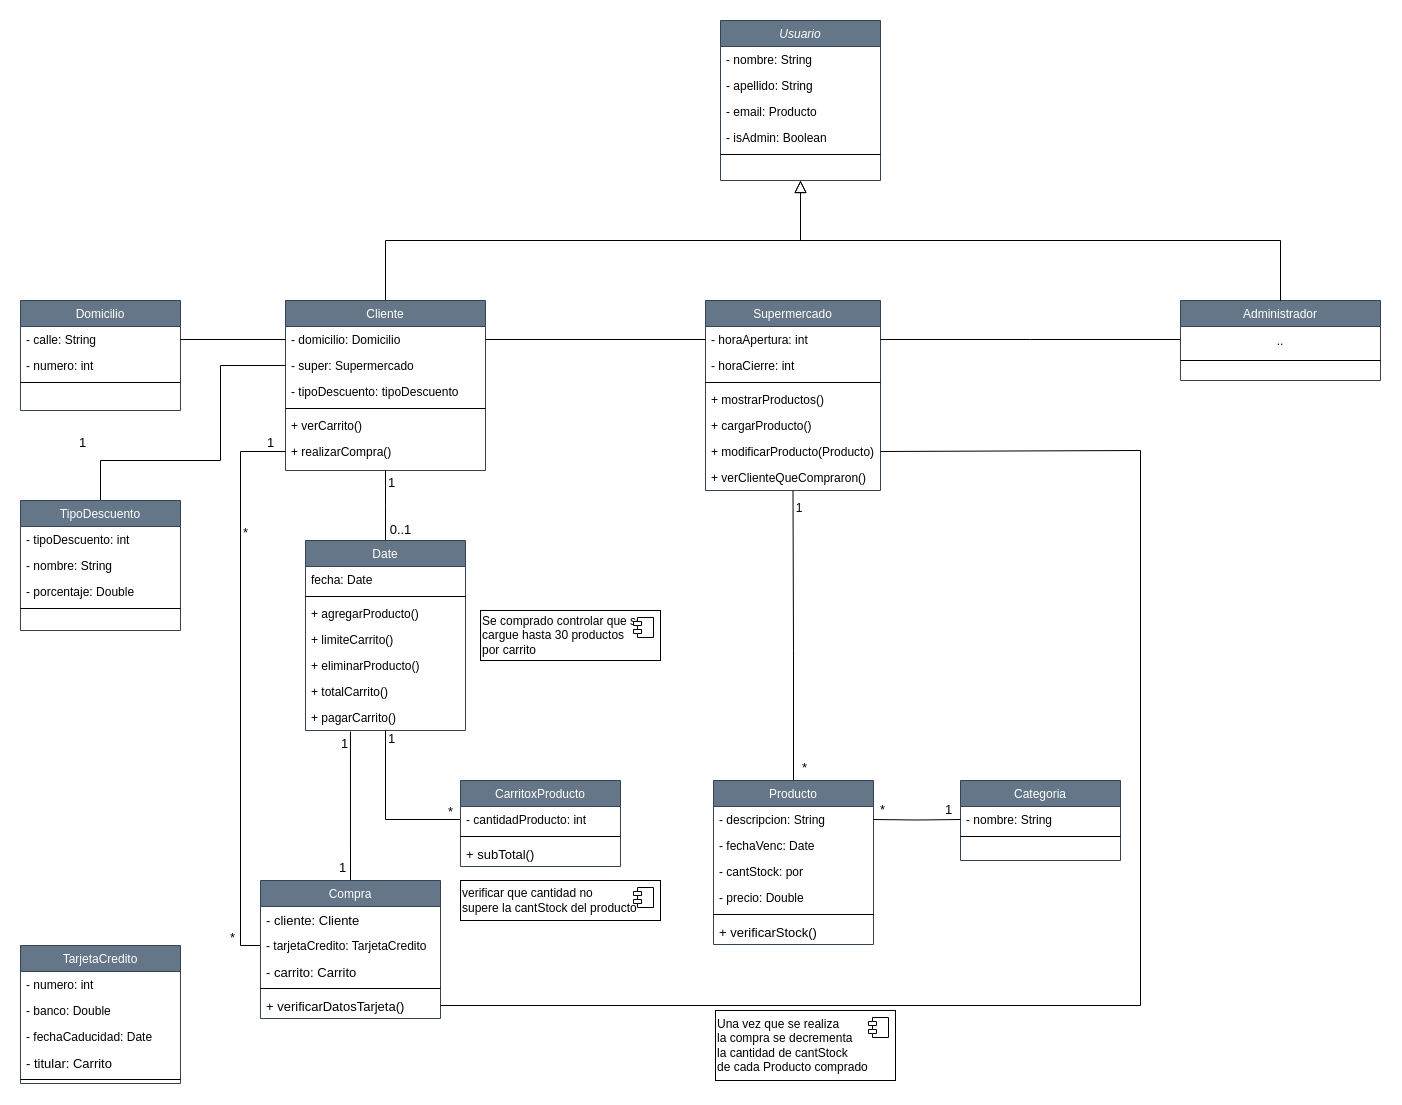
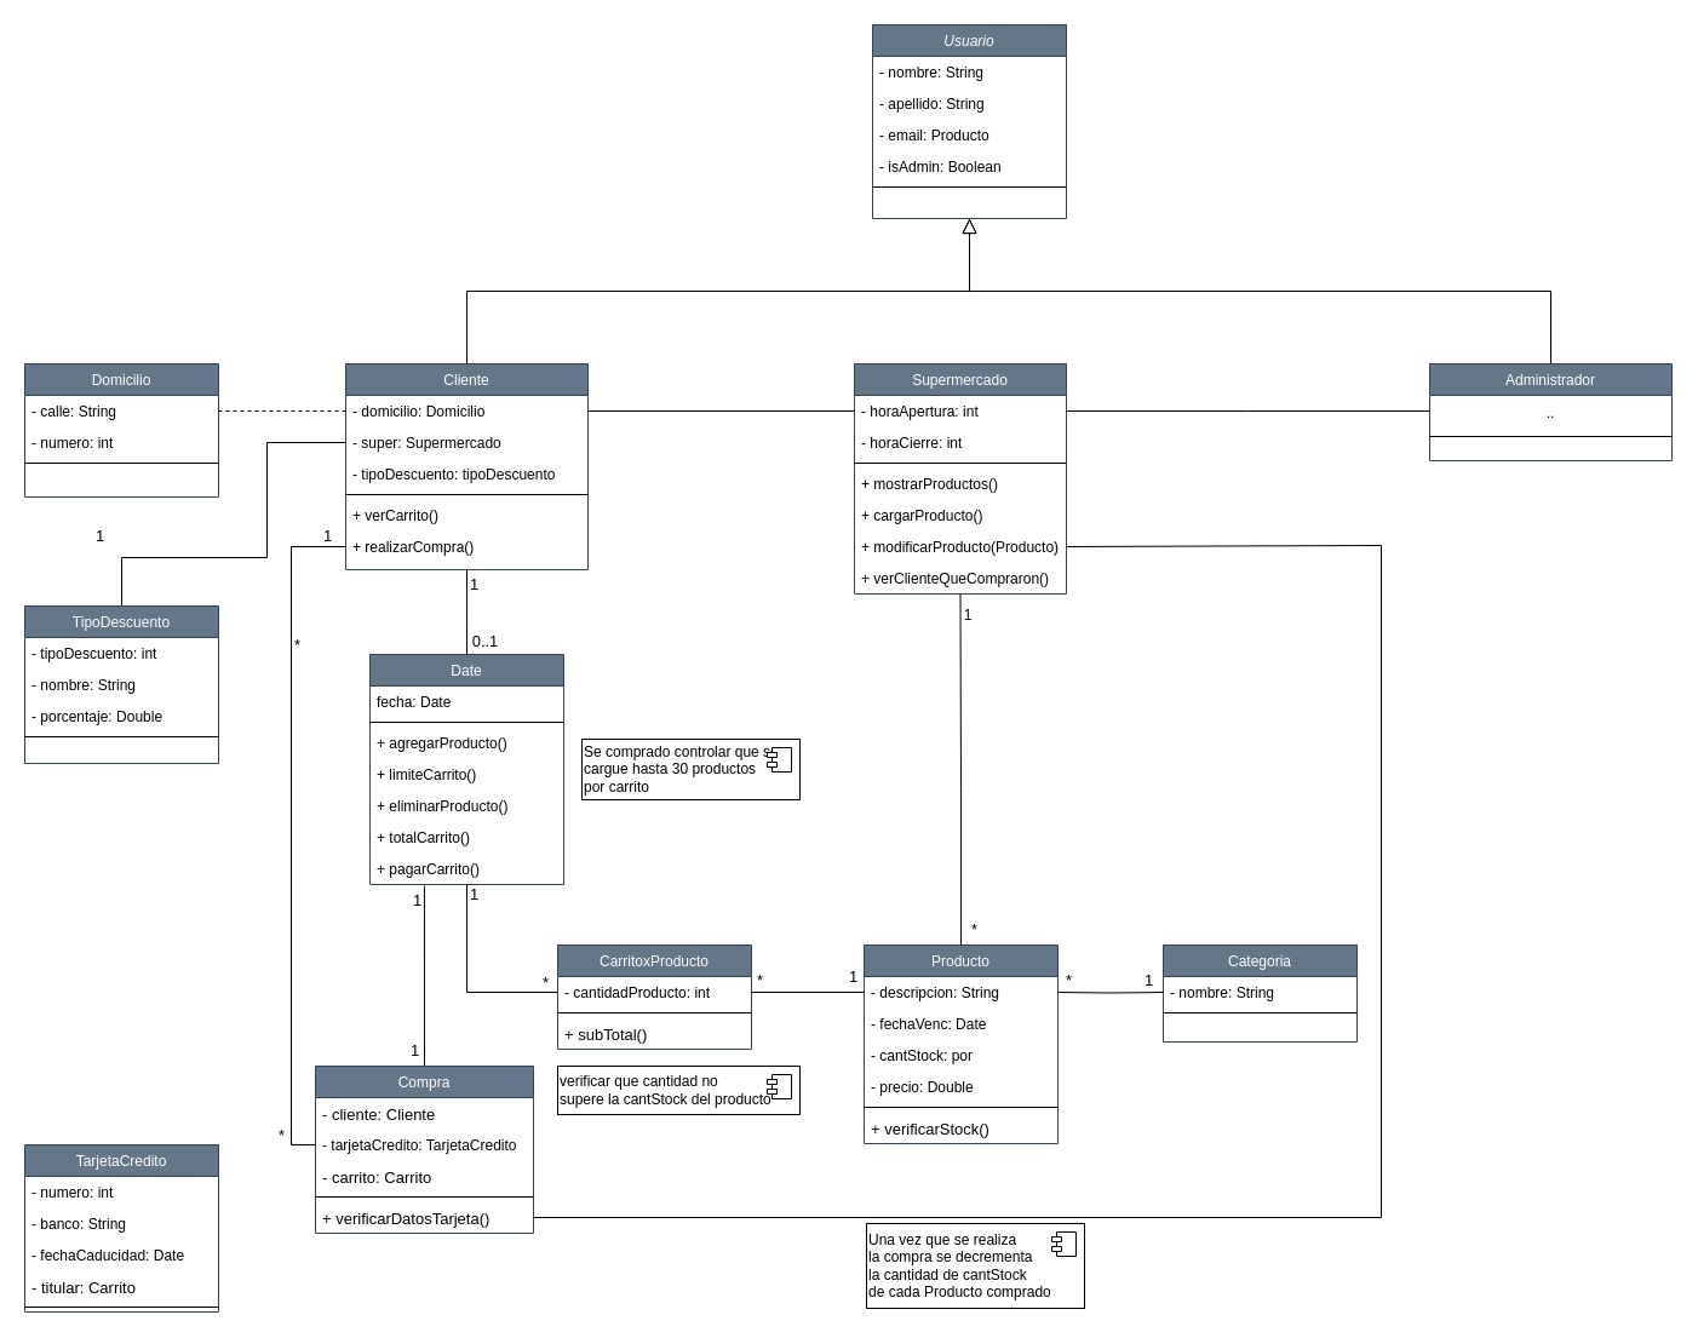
- <mxCell id="50" style="edgeStyle=orthogonalEdgeStyle;rounded=0;orthogonalLoop=1;jettySize=auto;html=1;exitX=1;exitY=0.5;exitDx=0;exitDy=0;endArrow=none;endFill=0;entryX=0;entryY=0.5;entryDx=0;entryDy=0;" edge="1" parent="1" source="40" target="13"><mxGeometry relative="1" as="geometry"><mxPoint x="690" y="240" as="targetPoint" /></mxGeometry></mxCell>
+ <mxCell id="50" style="edgeStyle=orthogonalEdgeStyle;rounded=0;orthogonalLoop=1;jettySize=auto;html=1;exitX=1;exitY=0.5;exitDx=0;exitDy=0;endArrow=none;endFill=0;entryX=0;entryY=0.5;entryDx=0;entryDy=0;dashed=1;" edge="1" parent="1" source="40" target="13"><mxGeometry relative="1" as="geometry"><mxPoint x="690" y="240" as="targetPoint" /></mxGeometry></mxCell>
+ <mxCell id="78" style="edgeStyle=orthogonalEdgeStyle;rounded=0;orthogonalLoop=1;jettySize=auto;html=1;endArrow=none;endFill=0;exitX=0;exitY=0.5;exitDx=0;exitDy=0;entryX=1;entryY=0.5;entryDx=0;entryDy=0;" edge="1" parent="1" source="44" target="75"><mxGeometry relative="1" as="geometry"><mxPoint x="395" y="720" as="sourcePoint" /><mxPoint x="670" y="720" as="targetPoint" /></mxGeometry></mxCell>
+ <mxCell id="79" value="*" style="edgeLabel;html=1;align=center;verticalAlign=middle;resizable=0;points=[];fontSize=13;" connectable="0" vertex="1" parent="78"><mxGeometry x="0.864" y="-1" relative="1" as="geometry"><mxPoint y="-10" as="offset" /></mxGeometry></mxCell>
+ <mxCell id="80" value="1" style="edgeLabel;html=1;align=center;verticalAlign=middle;resizable=0;points=[];fontSize=13;" connectable="0" vertex="1" parent="78"><mxGeometry x="-0.916" y="1" relative="1" as="geometry"><mxPoint x="-6" y="-15" as="offset" /></mxGeometry></mxCell>
- <mxCell id="88" value="- banco: Double" style="text;align=left;verticalAlign=top;spacingLeft=4;spacingRight=4;overflow=hidden;rotatable=0;points=[[0,0.5],[1,0.5]];portConstraint=eastwest;rounded=0;shadow=0;html=0;" vertex="1" parent="86"><mxGeometry y="52" width="160" height="26" as="geometry" /></mxCell>
+ <mxCell id="88" value="- banco: String" style="text;align=left;verticalAlign=top;spacingLeft=4;spacingRight=4;overflow=hidden;rotatable=0;points=[[0,0.5],[1,0.5]];portConstraint=eastwest;rounded=0;shadow=0;html=0;" vertex="1" parent="86"><mxGeometry y="52" width="160" height="26" as="geometry" /></mxCell>
